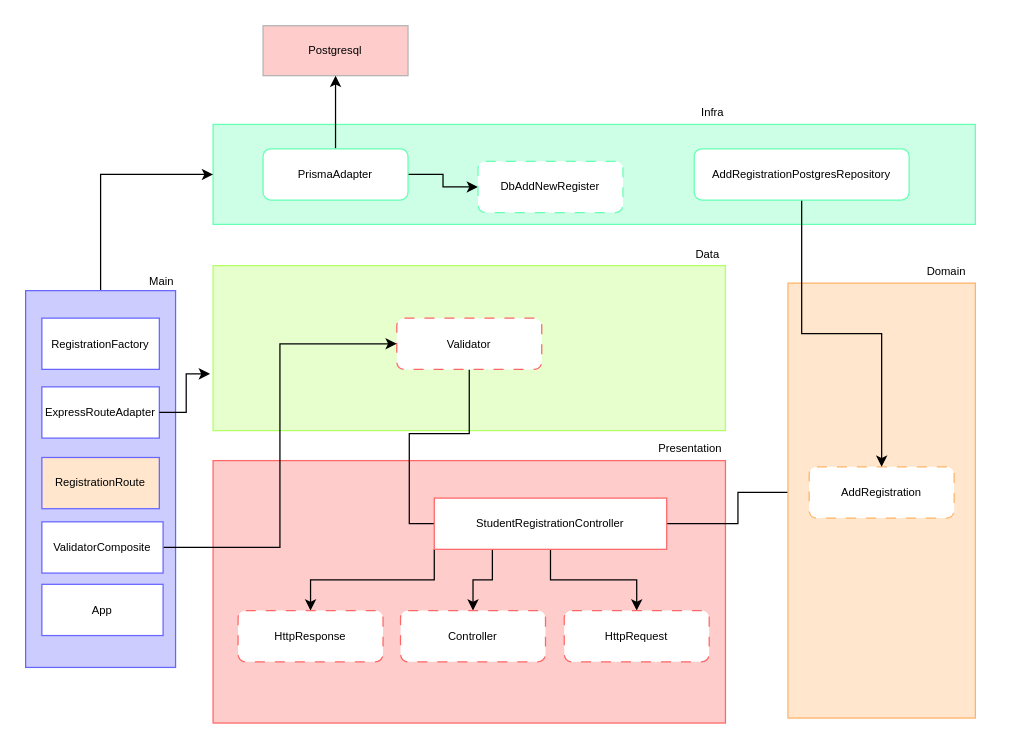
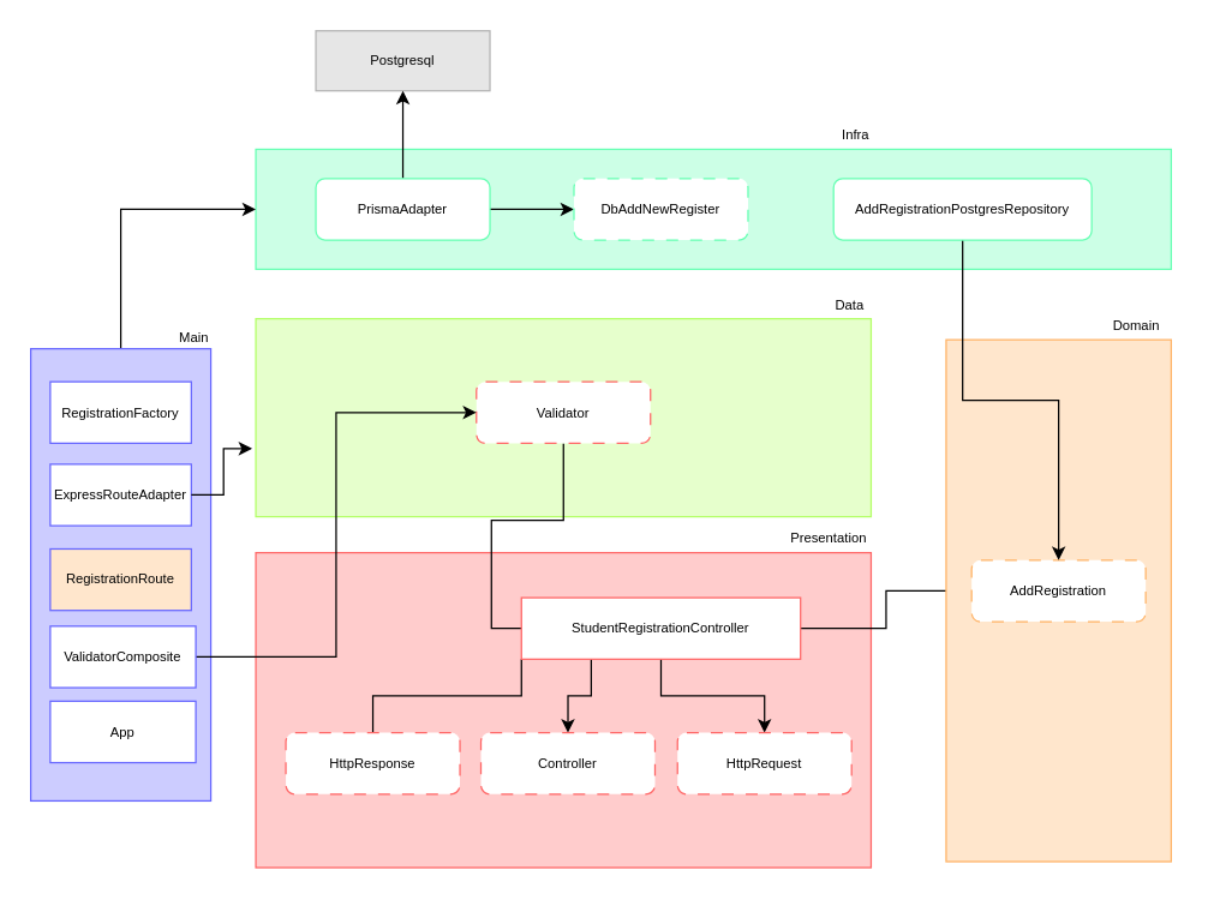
- <mxCell id="26" value="Postgresql" style="rounded=0;whiteSpace=wrap;html=1;fillColor=#ffcccc;strokeColor=#B3B3B3;fontSize=9;" parent="1" vertex="1"><mxGeometry x="210" y="20" width="116" height="40" as="geometry" /></mxCell>
+ <mxCell id="26" value="Postgresql" style="rounded=0;whiteSpace=wrap;html=1;fillColor=#E6E6E6;strokeColor=#B3B3B3;fontSize=9;" parent="1" vertex="1"><mxGeometry x="210" y="20" width="116" height="40" as="geometry" /></mxCell>
- <mxCell id="40" value="DbAddNewRegister" style="rounded=1;whiteSpace=wrap;html=1;strokeColor=#66FFB3;fontSize=9;dashed=1;dashPattern=8 8;" vertex="1" parent="1"><mxGeometry x="382" y="128.5" width="116" height="41" as="geometry" /></mxCell>
+ <mxCell id="40" value="DbAddNewRegister" style="rounded=1;whiteSpace=wrap;html=1;strokeColor=#66FFB3;fontSize=9;dashed=1;dashPattern=8 8;" vertex="1" parent="1"><mxGeometry x="382" y="118.5" width="116" height="41" as="geometry" /></mxCell>
- <mxCell id="9" style="edgeStyle=orthogonalEdgeStyle;rounded=0;orthogonalLoop=1;jettySize=auto;html=1;exitX=0;exitY=1;exitDx=0;exitDy=0;" parent="1" source="10" target="17" edge="1"><mxGeometry relative="1" as="geometry" /></mxCell>
+ <mxCell id="9" style="edgeStyle=orthogonalEdgeStyle;rounded=0;orthogonalLoop=1;jettySize=auto;html=1;exitX=0;exitY=1;exitDx=0;exitDy=0;endArrow=none;" parent="1" source="10" target="17" edge="1"><mxGeometry relative="1" as="geometry" /></mxCell>
